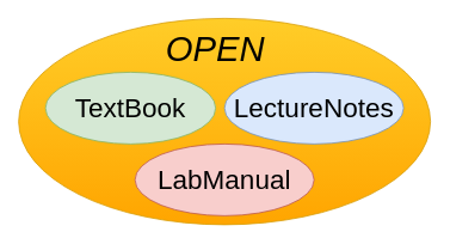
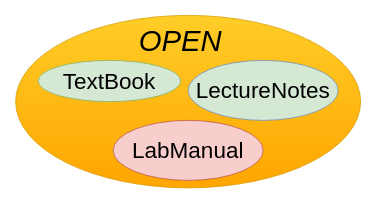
- <mxCell id="3" value="TextBook" style="ellipse;whiteSpace=wrap;html=1;fontSize=30;fillColor=#d5e8d4;strokeColor=#82b366;" vertex="1" parent="1"><mxGeometry x="50" y="80" width="190" height="80" as="geometry" /></mxCell>
+ <mxCell id="3" value="TextBook" style="ellipse;whiteSpace=wrap;html=1;fontSize=30;fillColor=#d5e8d4;strokeColor=#82b366;" vertex="1" parent="1"><mxGeometry x="50" y="80" width="190" height="55" as="geometry" /></mxCell>
- <mxCell id="5" value="LectureNotes" style="ellipse;whiteSpace=wrap;html=1;fontSize=30;fillColor=#dae8fc;strokeColor=#6c8ebf;" vertex="1" parent="1"><mxGeometry x="250" y="80" width="200" height="80" as="geometry" /></mxCell>
+ <mxCell id="5" value="LectureNotes" style="ellipse;whiteSpace=wrap;html=1;fontSize=30;fillColor=#d5e8d4;strokeColor=#6c8ebf;" vertex="1" parent="1"><mxGeometry x="250" y="80" width="200" height="80" as="geometry" /></mxCell>
